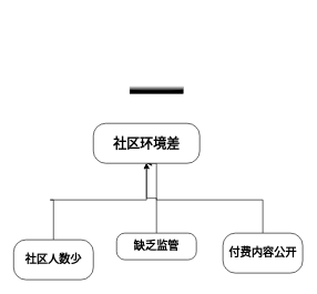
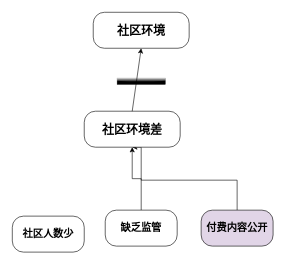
+ <mxCell id="5" value="&lt;span style=&quot;font-size: 20px&quot;&gt;&lt;b&gt;社区环境&lt;/b&gt;&lt;/span&gt;" style="rounded=1;whiteSpace=wrap;html=1;arcSize=31;" vertex="1" parent="1"><mxGeometry x="155" y="20" width="160" height="60" as="geometry" /></mxCell>
+ <mxCell id="7" value="" style="endArrow=classic;html=1;entryX=0.5;entryY=1;entryDx=0;entryDy=0;exitX=0.5;exitY=0;exitDx=0;exitDy=0;" edge="1" parent="1" source="6" target="5"><mxGeometry width="50" height="50" relative="1" as="geometry"><mxPoint x="205" y="160" as="sourcePoint" /><mxPoint x="255" y="110" as="targetPoint" /></mxGeometry></mxCell>
- <mxCell id="3" style="edgeStyle=orthogonalEdgeStyle;rounded=0;orthogonalLoop=1;jettySize=auto;html=1;exitX=0.5;exitY=0;exitDx=0;exitDy=0;entryX=0.5;entryY=1;entryDx=0;entryDy=0;" edge="1" parent="1" source="8" target="6"><mxGeometry relative="1" as="geometry"><mxPoint x="235" y="240" as="targetPoint" /><mxPoint x="75" y="350" as="sourcePoint" /><Array as="points"><mxPoint x="75" y="300" /><mxPoint x="235" y="300" /></Array></mxGeometry></mxCell>
- <mxCell id="11" value="&lt;span style=&quot;font-size: 17px&quot;&gt;&lt;b&gt;缺乏监管&lt;/b&gt;&lt;/span&gt;" style="rounded=1;whiteSpace=wrap;html=1;arcSize=31;" vertex="1" parent="1"><mxGeometry x="175" y="350" width="120" height="40" as="geometry" /></mxCell>
+ <mxCell id="11" value="&lt;span style=&quot;font-size: 17px&quot;&gt;&lt;b&gt;缺乏监管&lt;/b&gt;&lt;/span&gt;" style="rounded=1;whiteSpace=wrap;html=1;arcSize=31;" vertex="1" parent="1"><mxGeometry x="175" y="350" width="120" height="60" as="geometry" /></mxCell>
- <mxCell id="9" value="&lt;font style=&quot;font-size: 17px&quot;&gt;&lt;b&gt;付费内容公开&lt;/b&gt;&lt;/font&gt;" style="rounded=1;whiteSpace=wrap;html=1;arcSize=31;" vertex="1" parent="1"><mxGeometry x="335" y="350" width="120" height="60" as="geometry" /></mxCell>
+ <mxCell id="9" value="&lt;font style=&quot;font-size: 17px&quot;&gt;&lt;b&gt;付费内容公开&lt;/b&gt;&lt;/font&gt;" style="rounded=1;whiteSpace=wrap;html=1;arcSize=31;fillColor=#e1d5e7;" vertex="1" parent="1"><mxGeometry x="335" y="350" width="120" height="60" as="geometry" /></mxCell>
